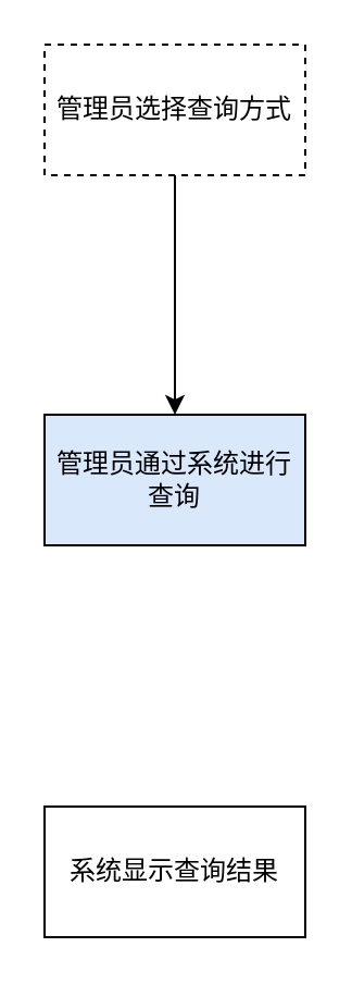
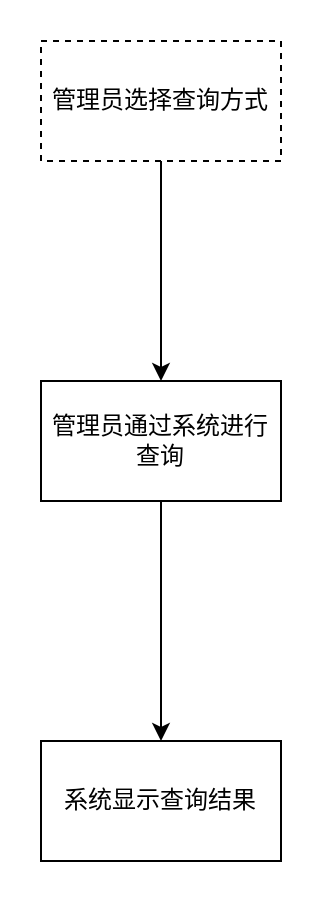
- <mxCell id="5" value="管理员通过系统进行查询" style="rounded=0;whiteSpace=wrap;html=1;fillColor=#dae8fc;" vertex="1" parent="1"><mxGeometry x="20" y="190" width="120" height="60" as="geometry" /></mxCell>
+ <mxCell id="5" value="管理员通过系统进行查询" style="rounded=0;whiteSpace=wrap;html=1;" vertex="1" parent="1"><mxGeometry x="20" y="190" width="120" height="60" as="geometry" /></mxCell>
+ <mxCell id="4" style="edgeStyle=orthogonalEdgeStyle;rounded=0;orthogonalLoop=1;jettySize=auto;html=1;" edge="1" parent="1" source="5" target="6"><mxGeometry relative="1" as="geometry" /></mxCell>
